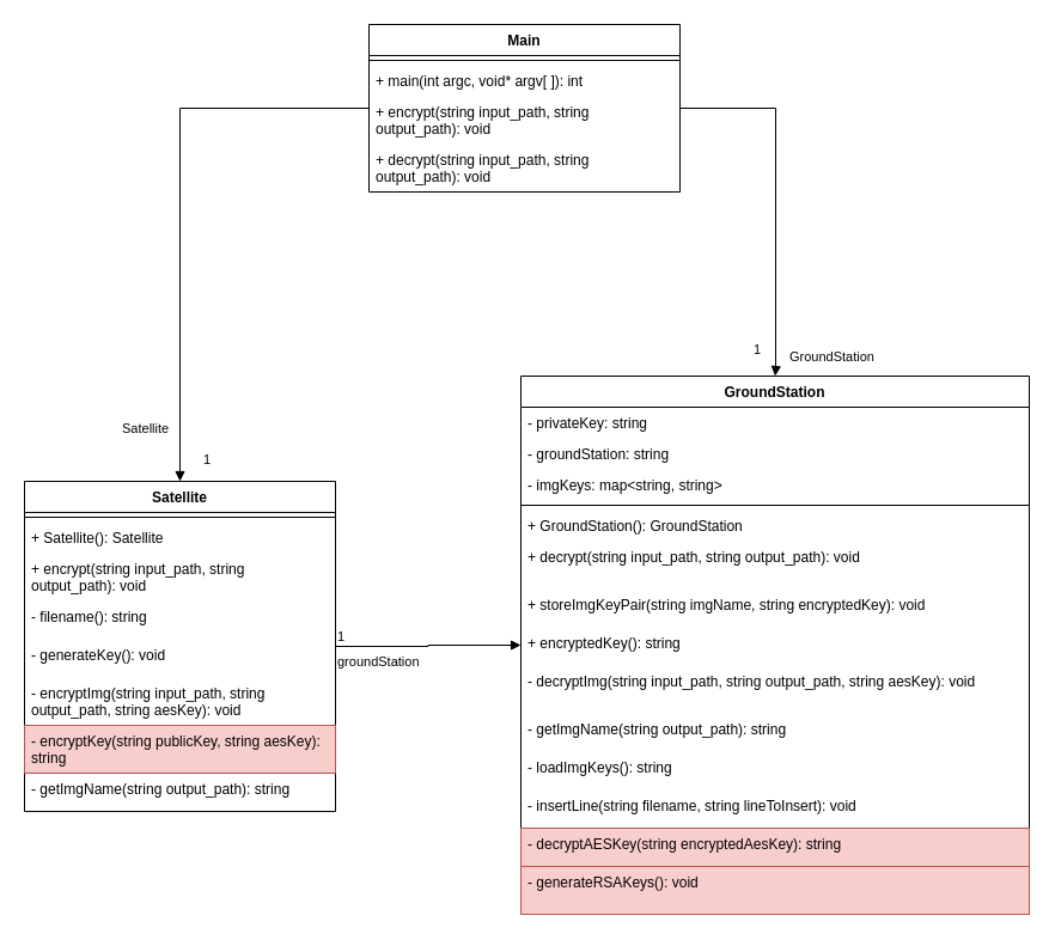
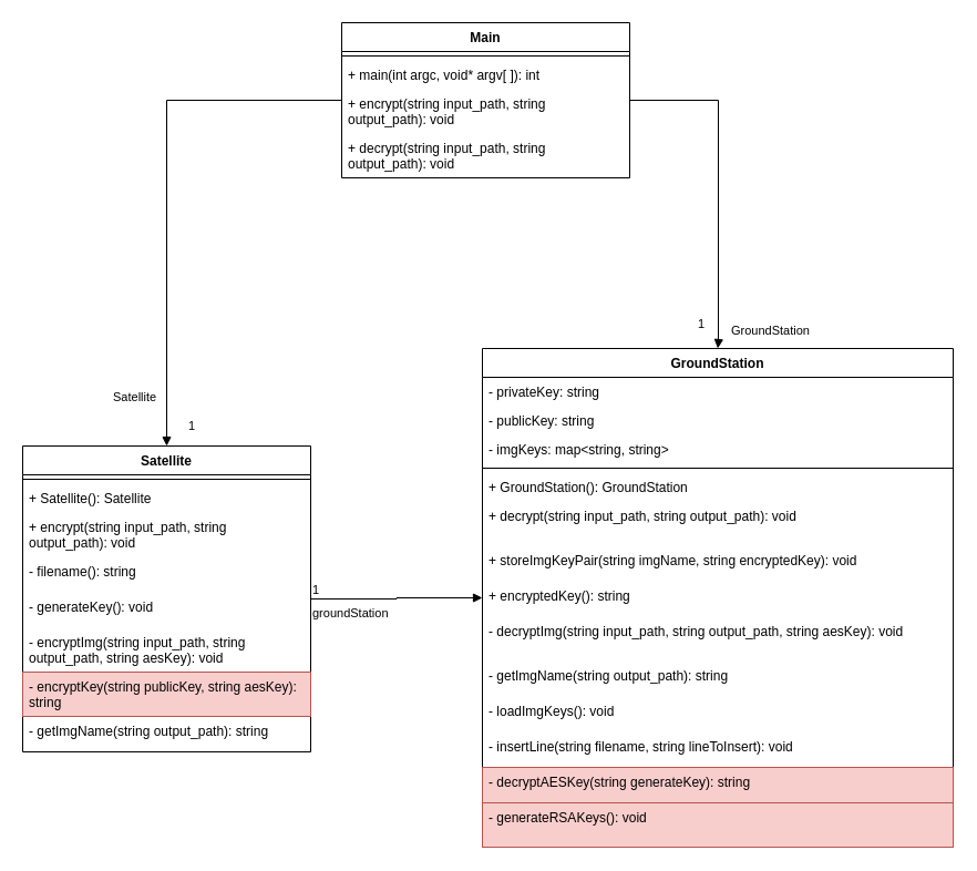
- <mxCell id="18" value="- groundStation: string" style="text;strokeColor=none;fillColor=none;align=left;verticalAlign=top;spacingLeft=4;spacingRight=4;overflow=hidden;rotatable=0;points=[[0,0.5],[1,0.5]];portConstraint=eastwest;whiteSpace=wrap;html=1;" parent="16" vertex="1"><mxGeometry y="52" width="425" height="26" as="geometry" /></mxCell>
+ <mxCell id="18" value="- publicKey: string" style="text;strokeColor=none;fillColor=none;align=left;verticalAlign=top;spacingLeft=4;spacingRight=4;overflow=hidden;rotatable=0;points=[[0,0.5],[1,0.5]];portConstraint=eastwest;whiteSpace=wrap;html=1;" parent="16" vertex="1"><mxGeometry y="52" width="425" height="26" as="geometry" /></mxCell>
- <mxCell id="27" value="- loadImgKeys(): string" style="text;strokeColor=none;fillColor=none;align=left;verticalAlign=top;spacingLeft=4;spacingRight=4;overflow=hidden;rotatable=0;points=[[0,0.5],[1,0.5]];portConstraint=eastwest;html=1;whiteSpace=wrap;fontSize=12;" parent="16" vertex="1"><mxGeometry y="314" width="425" height="32" as="geometry" /></mxCell>
+ <mxCell id="27" value="- loadImgKeys(): void" style="text;strokeColor=none;fillColor=none;align=left;verticalAlign=top;spacingLeft=4;spacingRight=4;overflow=hidden;rotatable=0;points=[[0,0.5],[1,0.5]];portConstraint=eastwest;html=1;whiteSpace=wrap;fontSize=12;" parent="16" vertex="1"><mxGeometry y="314" width="425" height="32" as="geometry" /></mxCell>
- <mxCell id="29" value="- decryptAESKey(string encryptedAesKey): string" style="text;strokeColor=#b85450;fillColor=#f8cecc;align=left;verticalAlign=top;spacingLeft=4;spacingRight=4;overflow=hidden;rotatable=0;points=[[0,0.5],[1,0.5]];portConstraint=eastwest;html=1;whiteSpace=wrap;fontSize=12;" parent="16" vertex="1"><mxGeometry y="378" width="425" height="32" as="geometry" /></mxCell>
+ <mxCell id="29" value="- decryptAESKey(string generateKey): string" style="text;strokeColor=#b85450;fillColor=#f8cecc;align=left;verticalAlign=top;spacingLeft=4;spacingRight=4;overflow=hidden;rotatable=0;points=[[0,0.5],[1,0.5]];portConstraint=eastwest;html=1;whiteSpace=wrap;fontSize=12;" parent="16" vertex="1"><mxGeometry y="378" width="425" height="32" as="geometry" /></mxCell>
